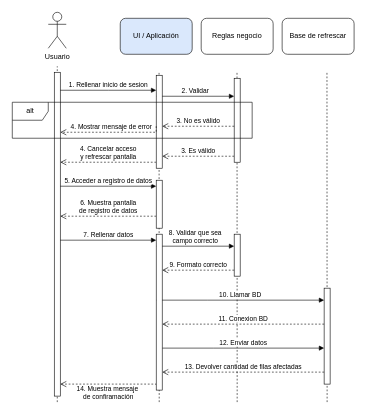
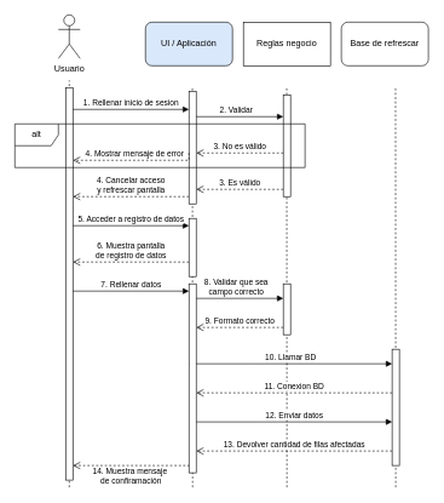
- <mxCell id="29" value="Reglas negocio" style="rounded=1;whiteSpace=wrap;html=1;" parent="1" vertex="1"><mxGeometry x="335" y="30" width="120" height="60" as="geometry" /></mxCell>
+ <mxCell id="29" value="Reglas negocio" style="whiteSpace=wrap;html=1;rounded=0;" parent="1" vertex="1"><mxGeometry x="335" y="30" width="120" height="60" as="geometry" /></mxCell>
